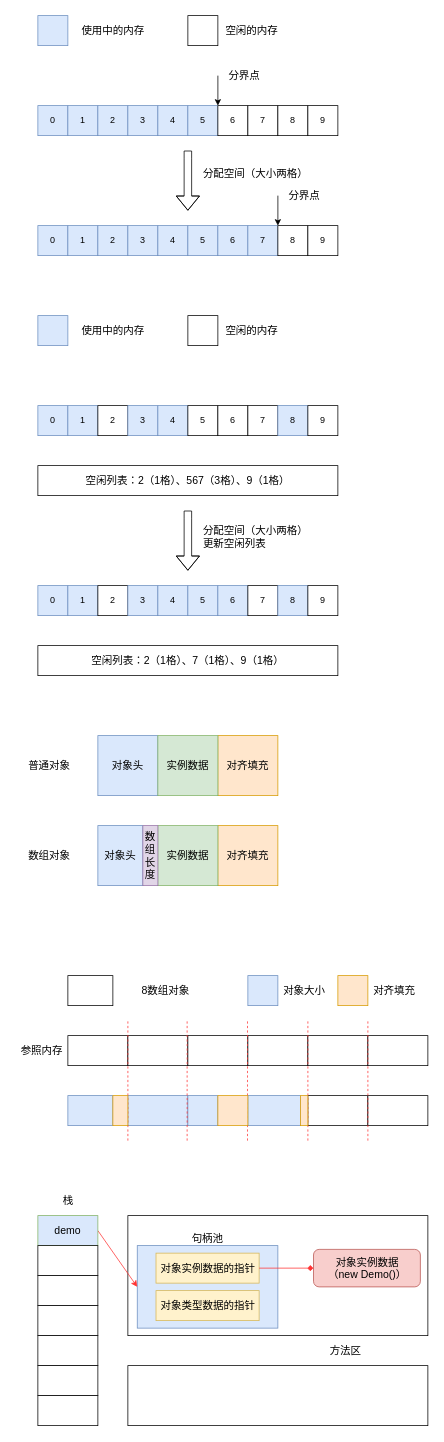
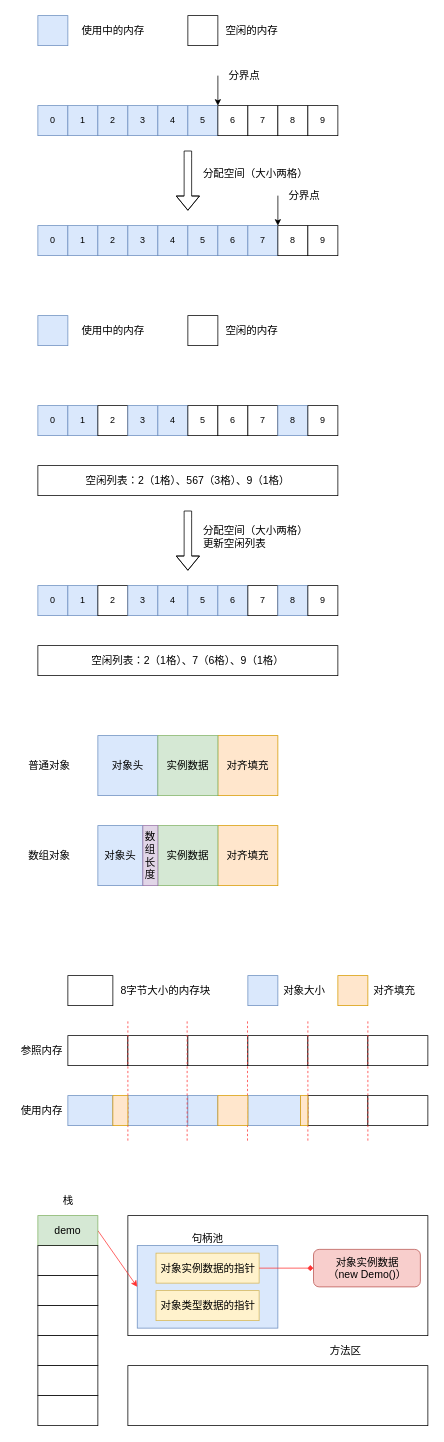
- <mxCell id="62" value="空闲列表：2（1格）、7（1格）、9（1格）" style="rounded=0;whiteSpace=wrap;html=1;fontSize=14;" vertex="1" parent="1"><mxGeometry x="50" y="860" width="400" height="40" as="geometry" /></mxCell>
+ <mxCell id="62" value="空闲列表：2（1格）、7（6格）、9（1格）" style="rounded=0;whiteSpace=wrap;html=1;fontSize=14;" vertex="1" parent="1"><mxGeometry x="50" y="860" width="400" height="40" as="geometry" /></mxCell>
- <mxCell id="74" value="8数组对象" style="text;html=1;align=center;verticalAlign=middle;resizable=0;points=[];autosize=1;strokeColor=none;fillColor=none;fontSize=14;" vertex="1" parent="1"><mxGeometry x="150" y="1310" width="140" height="20" as="geometry" /></mxCell>
+ <mxCell id="74" value="8字节大小的内存块" style="text;html=1;align=center;verticalAlign=middle;resizable=0;points=[];autosize=1;strokeColor=none;fillColor=none;fontSize=14;" vertex="1" parent="1"><mxGeometry x="150" y="1310" width="140" height="20" as="geometry" /></mxCell>
+ <mxCell id="91" value="使用内存" style="text;html=1;align=center;verticalAlign=middle;resizable=0;points=[];autosize=1;strokeColor=none;fillColor=none;fontSize=14;" vertex="1" parent="1"><mxGeometry x="20" y="1470" width="70" height="20" as="geometry" /></mxCell>
- <mxCell id="102" value="demo" style="rounded=0;whiteSpace=wrap;html=1;fontSize=14;align=center;fillColor=#dae8fc;strokeColor=#82b366;" vertex="1" parent="1"><mxGeometry x="50" y="1620" width="80" height="40" as="geometry" /></mxCell>
+ <mxCell id="102" value="demo" style="rounded=0;whiteSpace=wrap;html=1;fontSize=14;align=center;fillColor=#d5e8d4;strokeColor=#82b366;" vertex="1" parent="1"><mxGeometry x="50" y="1620" width="80" height="40" as="geometry" /></mxCell>
